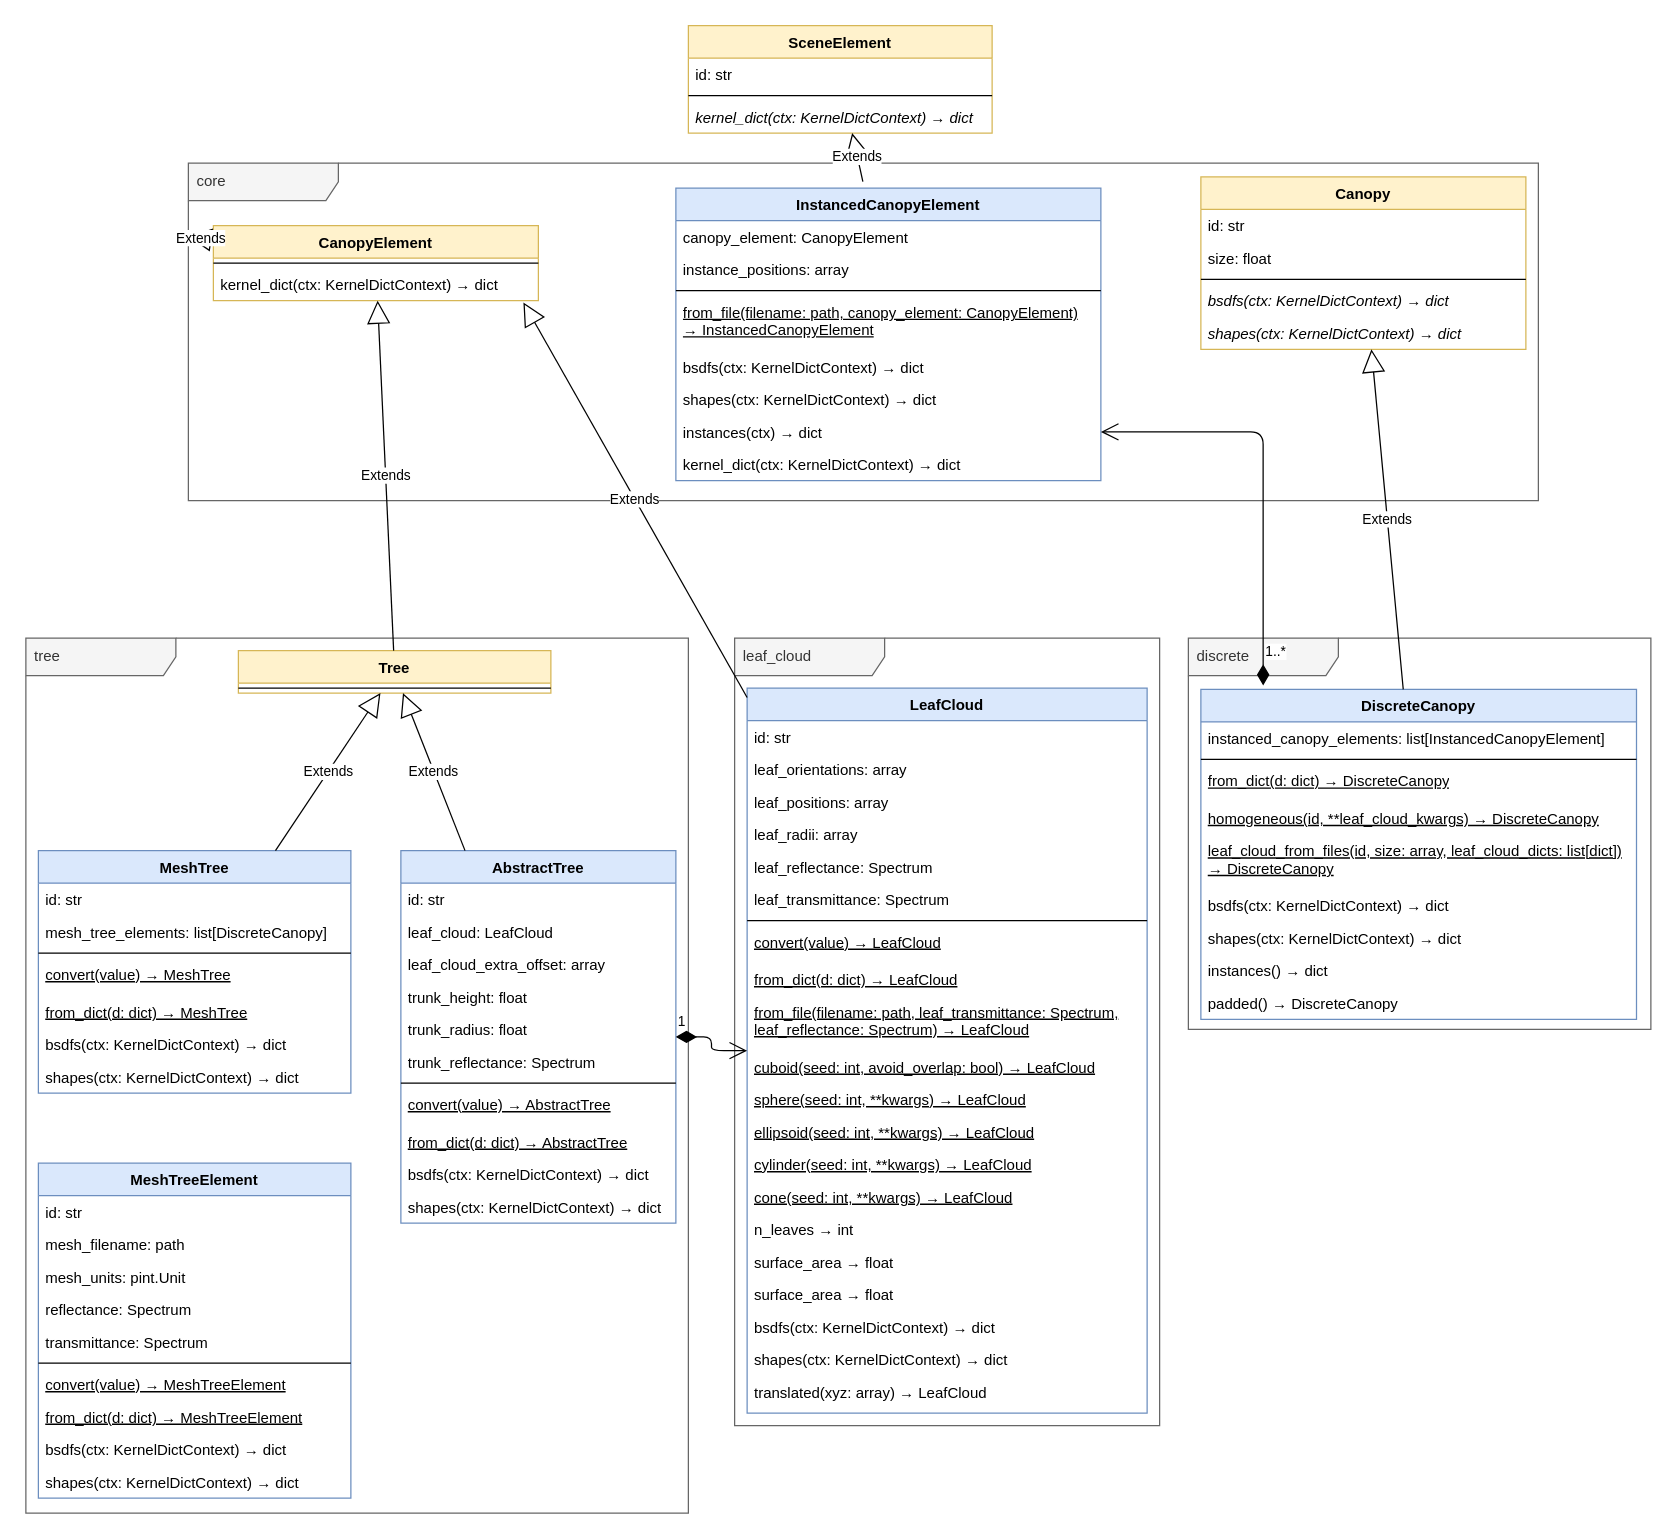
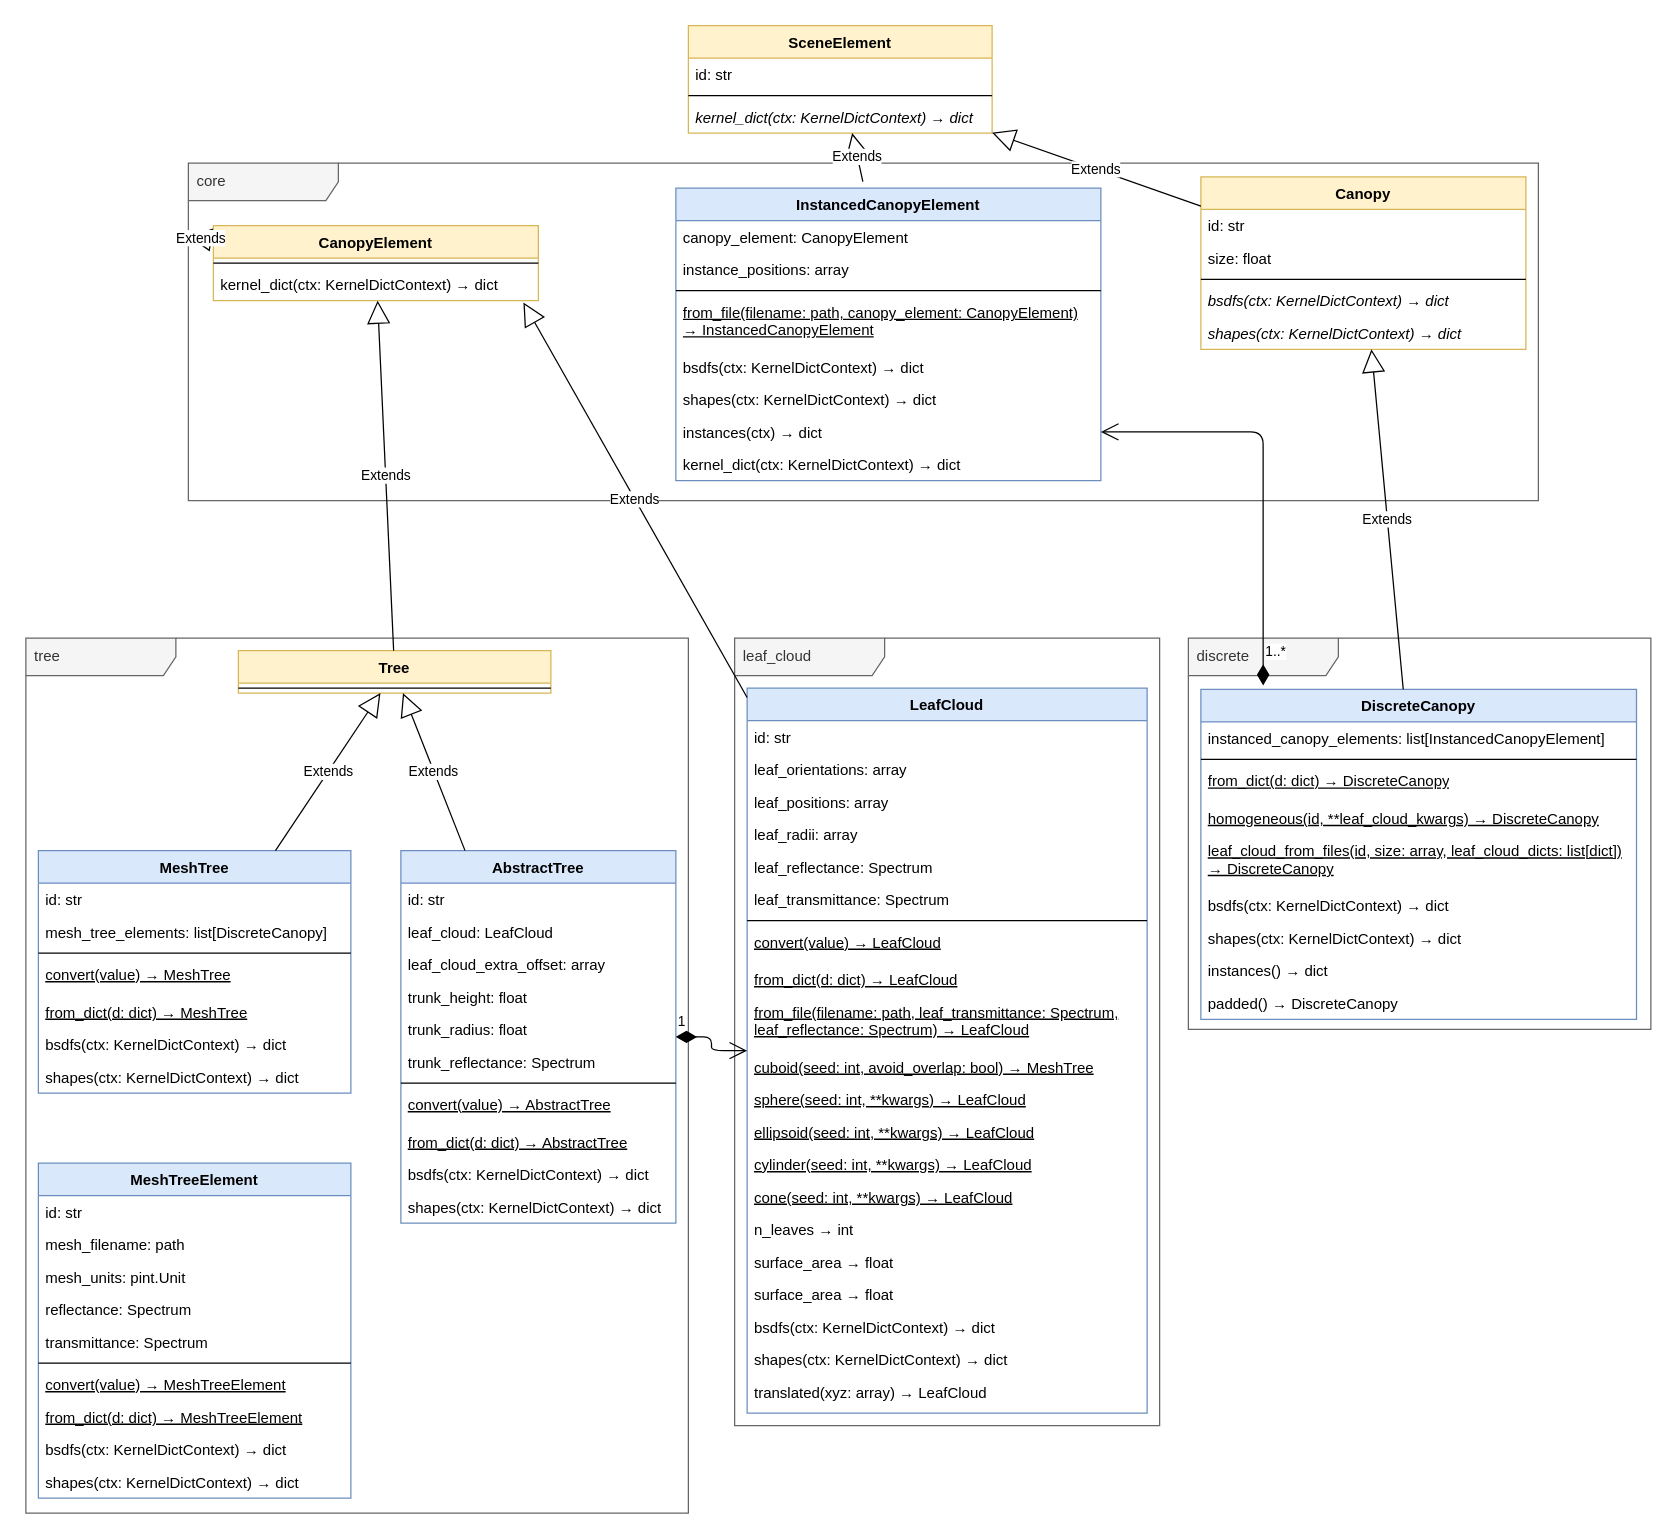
+ <mxCell id="29" value="Extends" style="endArrow=block;endSize=16;endFill=0;html=1;" parent="1" source="10" target="6" edge="1"><mxGeometry width="160" relative="1" as="geometry"><mxPoint x="970" y="440" as="sourcePoint" /><mxPoint x="1130" y="440" as="targetPoint" /></mxGeometry></mxCell>
- <mxCell id="53" value="cuboid(seed: int, avoid_overlap: bool) → LeafCloud" style="text;strokeColor=none;fillColor=none;align=left;verticalAlign=top;spacingLeft=4;spacingRight=4;overflow=hidden;rotatable=0;points=[[0,0.5],[1,0.5]];portConstraint=eastwest;fontStyle=4;" parent="42" vertex="1"><mxGeometry y="290" width="320" height="26" as="geometry" /></mxCell>
+ <mxCell id="53" value="cuboid(seed: int, avoid_overlap: bool) → MeshTree" style="text;strokeColor=none;fillColor=none;align=left;verticalAlign=top;spacingLeft=4;spacingRight=4;overflow=hidden;rotatable=0;points=[[0,0.5],[1,0.5]];portConstraint=eastwest;fontStyle=4;" parent="42" vertex="1"><mxGeometry y="290" width="320" height="26" as="geometry" /></mxCell>
